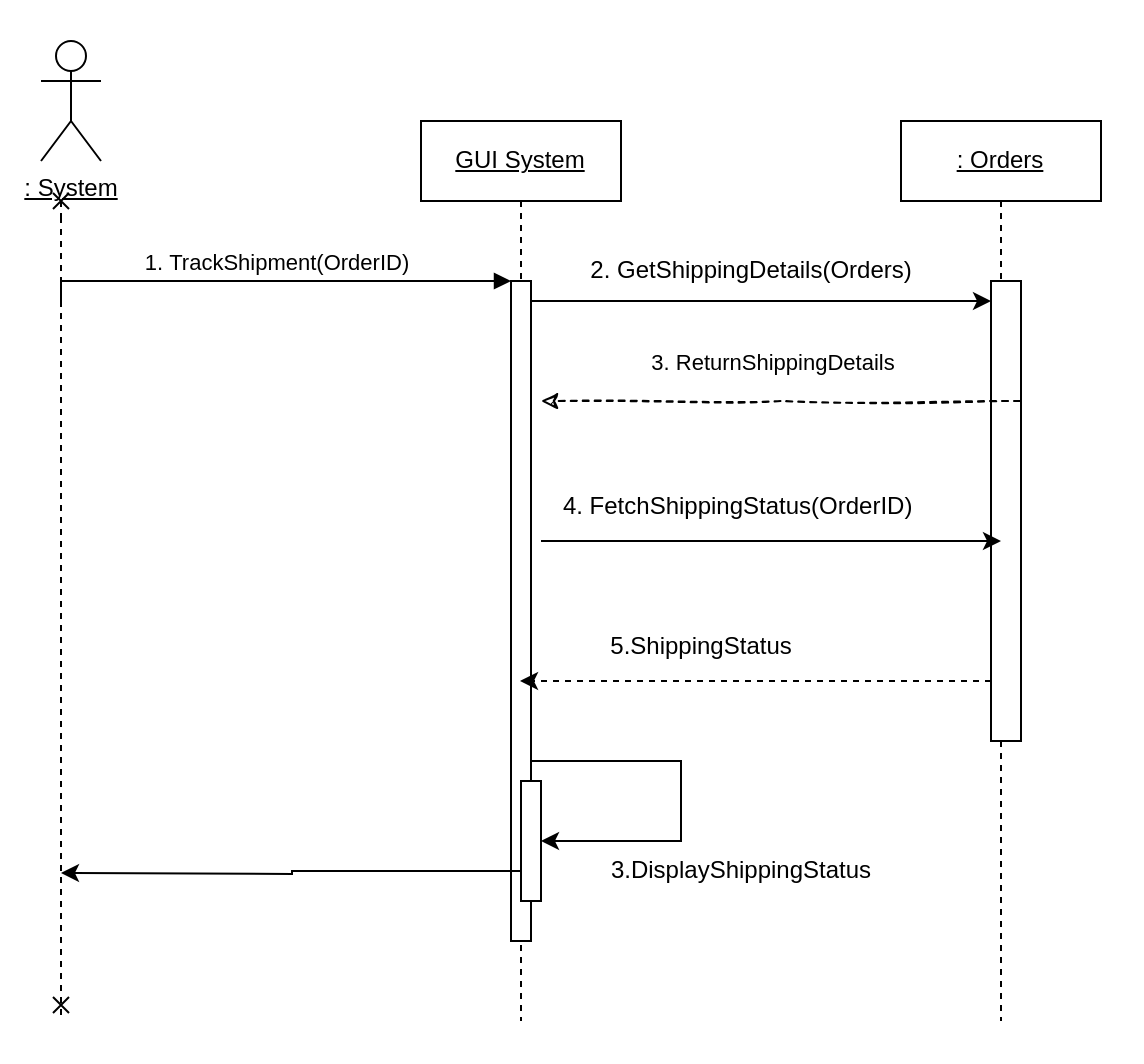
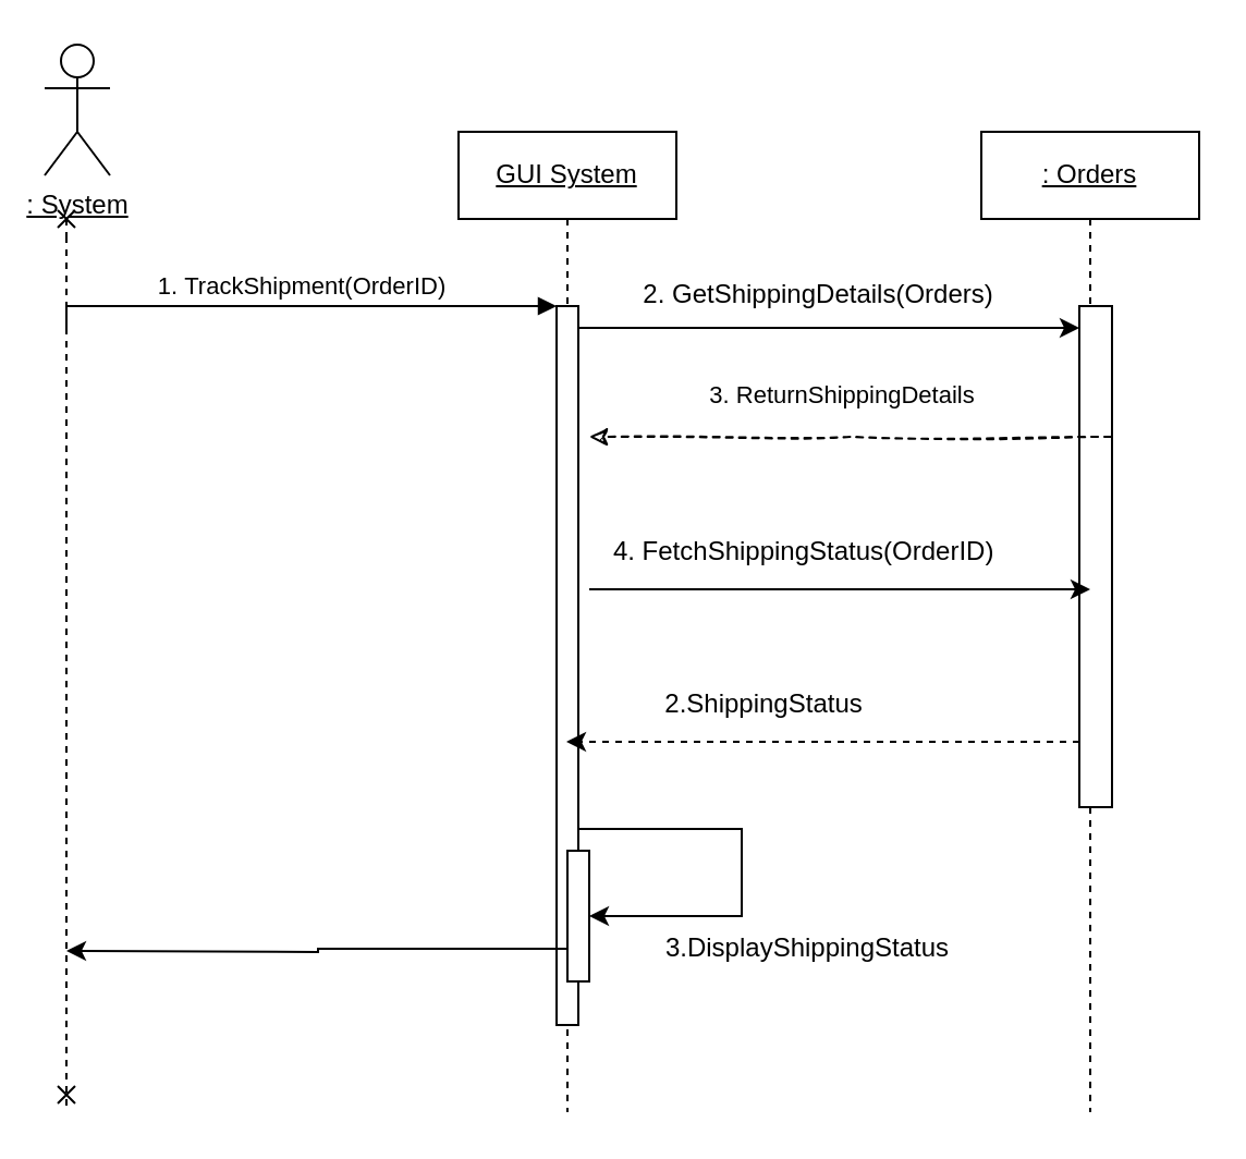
- <mxCell id="21" value="5.ShippingStatus  " style="text;html=1;align=center;verticalAlign=middle;resizable=0;points=[];autosize=1;strokeColor=none;fillColor=none;" vertex="1" parent="1"><mxGeometry x="295" y="308" width="110" height="30" as="geometry" /></mxCell>
+ <mxCell id="21" value="2.ShippingStatus  " style="text;html=1;align=center;verticalAlign=middle;resizable=0;points=[];autosize=1;strokeColor=none;fillColor=none;" vertex="1" parent="1"><mxGeometry x="295" y="308" width="110" height="30" as="geometry" /></mxCell>
